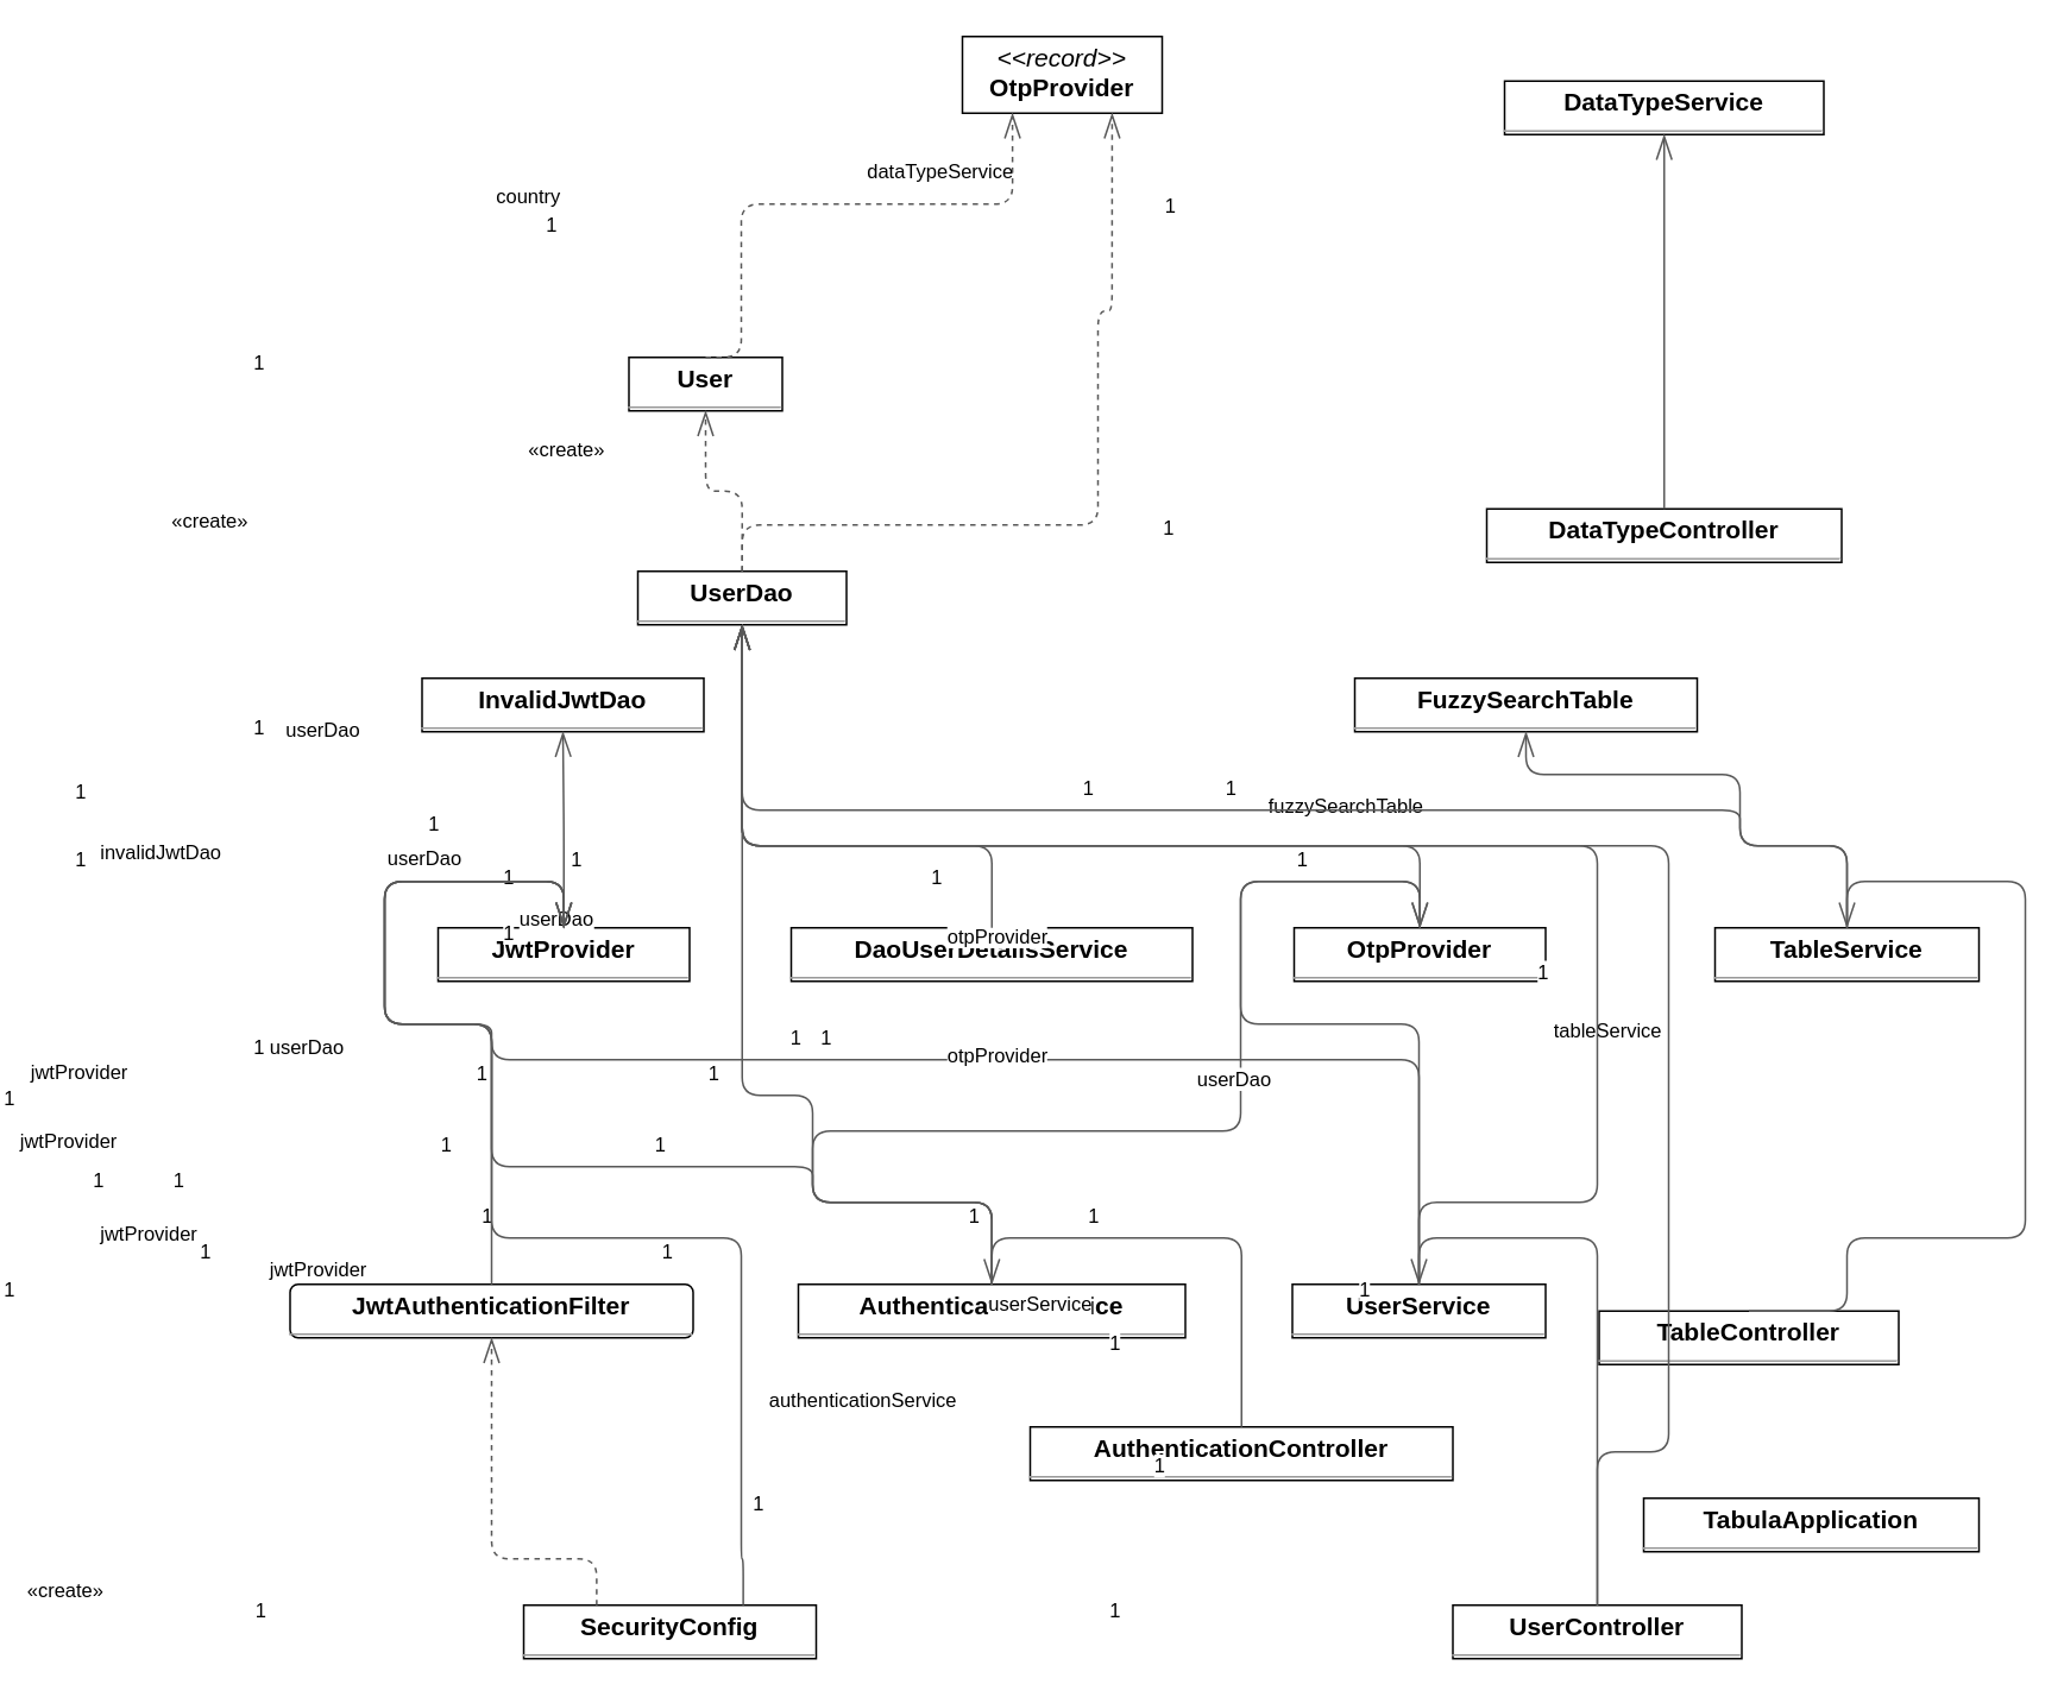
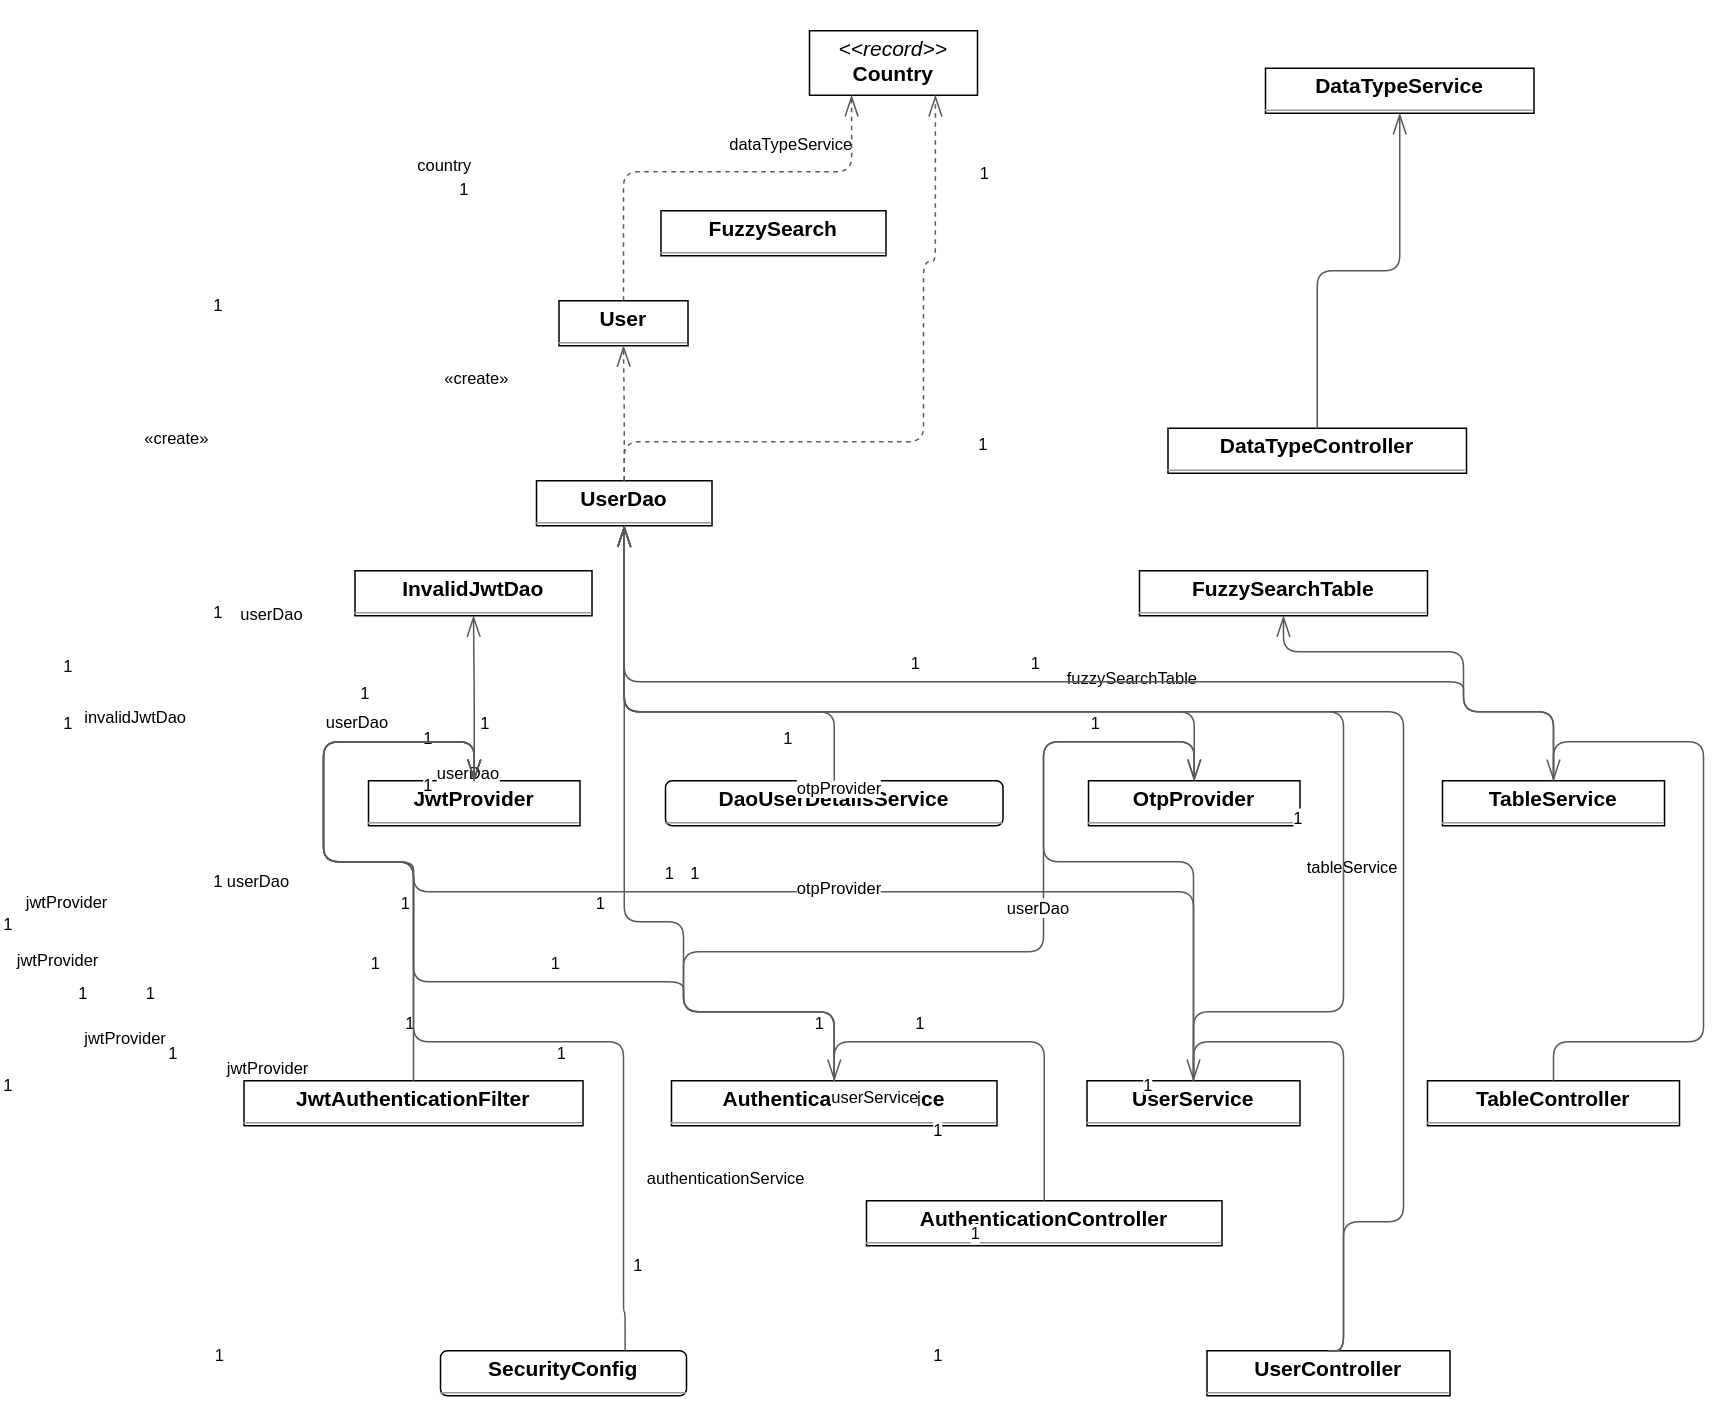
- <mxCell id="4" value="&lt;p style=&quot;margin:0px;margin-top:4px;text-align:center;&quot;&gt;&lt;i&gt;&amp;lt;&amp;lt;record&amp;gt;&amp;gt;&lt;/i&gt;&lt;br&gt;&lt;b&gt;OtpProvider&lt;/b&gt;&lt;/p&gt;&lt;hr size=&quot;1&quot;&gt;" style="verticalAlign=middle;align=left;overflow=fill;fontSize=14;fontFamily=Helvetica;html=1;rounded=0;shadow=0;comic=0;labelBackgroundColor=none;strokeWidth=1;" parent="1" vertex="1"><mxGeometry x="397" y="20" width="112" height="43" as="geometry" /></mxCell>
+ <mxCell id="4" value="&lt;p style=&quot;margin:0px;margin-top:4px;text-align:center;&quot;&gt;&lt;i&gt;&amp;lt;&amp;lt;record&amp;gt;&amp;gt;&lt;/i&gt;&lt;br&gt;&lt;b&gt;Country&lt;/b&gt;&lt;/p&gt;&lt;hr size=&quot;1&quot;&gt;" style="verticalAlign=middle;align=left;overflow=fill;fontSize=14;fontFamily=Helvetica;html=1;rounded=0;shadow=0;comic=0;labelBackgroundColor=none;strokeWidth=1;" parent="1" vertex="1"><mxGeometry x="397" y="20" width="112" height="43" as="geometry" /></mxCell>
+ <mxCell id="8" value="&lt;p style=&quot;margin:0px;margin-top:4px;text-align:center;&quot;&gt;&lt;b&gt;FuzzySearch&lt;/b&gt;&lt;/p&gt;&lt;hr size=&quot;1&quot;&gt;" style="verticalAlign=middle;align=left;overflow=fill;fontSize=14;fontFamily=Helvetica;html=1;rounded=0;shadow=0;comic=0;labelBackgroundColor=none;strokeWidth=1;" parent="1" vertex="1"><mxGeometry x="298" y="140" width="150" height="30" as="geometry" /></mxCell>
- <mxCell id="18" value="&lt;p style=&quot;margin:0px;margin-top:4px;text-align:center;&quot;&gt;&lt;b&gt;User&lt;/b&gt;&lt;/p&gt;&lt;hr size=&quot;1&quot;&gt;" style="verticalAlign=middle;align=left;overflow=fill;fontSize=14;fontFamily=Helvetica;html=1;rounded=0;shadow=0;comic=0;labelBackgroundColor=none;strokeWidth=1;" parent="1" vertex="1"><mxGeometry x="210" y="200" width="86" height="30" as="geometry" /></mxCell>
+ <mxCell id="18" value="&lt;p style=&quot;margin:0px;margin-top:4px;text-align:center;&quot;&gt;&lt;b&gt;User&lt;/b&gt;&lt;/p&gt;&lt;hr size=&quot;1&quot;&gt;" style="verticalAlign=middle;align=left;overflow=fill;fontSize=14;fontFamily=Helvetica;html=1;rounded=0;shadow=0;comic=0;labelBackgroundColor=none;strokeWidth=1;" parent="1" vertex="1"><mxGeometry x="230" y="200" width="86" height="30" as="geometry" /></mxCell>
- <mxCell id="6" value="&lt;p style=&quot;margin:0px;margin-top:4px;text-align:center;&quot;&gt;&lt;b&gt;DataTypeController&lt;/b&gt;&lt;/p&gt;&lt;hr size=&quot;1&quot;&gt;" style="verticalAlign=middle;align=left;overflow=fill;fontSize=14;fontFamily=Helvetica;html=1;rounded=0;shadow=0;comic=0;labelBackgroundColor=none;strokeWidth=1;" parent="1" vertex="1"><mxGeometry x="691" y="285" width="199" height="30" as="geometry" /></mxCell>
+ <mxCell id="6" value="&lt;p style=&quot;margin:0px;margin-top:4px;text-align:center;&quot;&gt;&lt;b&gt;DataTypeController&lt;/b&gt;&lt;/p&gt;&lt;hr size=&quot;1&quot;&gt;" style="verticalAlign=middle;align=left;overflow=fill;fontSize=14;fontFamily=Helvetica;html=1;rounded=0;shadow=0;comic=0;labelBackgroundColor=none;strokeWidth=1;" parent="1" vertex="1"><mxGeometry x="636" y="285" width="199" height="30" as="geometry" /></mxCell>
- <mxCell id="5" value="&lt;p style=&quot;margin:0px;margin-top:4px;text-align:center;&quot;&gt;&lt;b&gt;DaoUserDetailsService&lt;/b&gt;&lt;/p&gt;&lt;hr size=&quot;1&quot;&gt;" style="verticalAlign=middle;align=left;overflow=fill;fontSize=14;fontFamily=Helvetica;html=1;rounded=0;shadow=0;comic=0;labelBackgroundColor=none;strokeWidth=1;" parent="1" vertex="1"><mxGeometry x="301" y="520" width="225" height="30" as="geometry" /></mxCell>
+ <mxCell id="5" value="&lt;p style=&quot;margin:0px;margin-top:4px;text-align:center;&quot;&gt;&lt;b&gt;DaoUserDetailsService&lt;/b&gt;&lt;/p&gt;&lt;hr size=&quot;1&quot;&gt;" style="verticalAlign=middle;align=left;overflow=fill;fontSize=14;fontFamily=Helvetica;html=1;shadow=0;comic=0;labelBackgroundColor=none;strokeWidth=1;rounded=1;" parent="1" vertex="1"><mxGeometry x="301" y="520" width="225" height="30" as="geometry" /></mxCell>
- <mxCell id="11" value="&lt;p style=&quot;margin:0px;margin-top:4px;text-align:center;&quot;&gt;&lt;b&gt;JwtAuthenticationFilter&lt;/b&gt;&lt;/p&gt;&lt;hr size=&quot;1&quot;&gt;" style="verticalAlign=middle;align=left;overflow=fill;fontSize=14;fontFamily=Helvetica;html=1;shadow=0;comic=0;labelBackgroundColor=none;strokeWidth=1;rounded=1;" parent="1" vertex="1"><mxGeometry x="20" y="720" width="226" height="30" as="geometry" /></mxCell>
+ <mxCell id="11" value="&lt;p style=&quot;margin:0px;margin-top:4px;text-align:center;&quot;&gt;&lt;b&gt;JwtAuthenticationFilter&lt;/b&gt;&lt;/p&gt;&lt;hr size=&quot;1&quot;&gt;" style="verticalAlign=middle;align=left;overflow=fill;fontSize=14;fontFamily=Helvetica;html=1;rounded=0;shadow=0;comic=0;labelBackgroundColor=none;strokeWidth=1;" parent="1" vertex="1"><mxGeometry x="20" y="720" width="226" height="30" as="geometry" /></mxCell>
- <mxCell id="15" value="&lt;p style=&quot;margin:0px;margin-top:4px;text-align:center;&quot;&gt;&lt;b&gt;TableController&lt;/b&gt;&lt;/p&gt;&lt;hr size=&quot;1&quot;&gt;" style="verticalAlign=middle;align=left;overflow=fill;fontSize=14;fontFamily=Helvetica;html=1;rounded=0;shadow=0;comic=0;labelBackgroundColor=none;strokeWidth=1;" parent="1" vertex="1"><mxGeometry x="754" y="735" width="168" height="30" as="geometry" /></mxCell>
+ <mxCell id="15" value="&lt;p style=&quot;margin:0px;margin-top:4px;text-align:center;&quot;&gt;&lt;b&gt;TableController&lt;/b&gt;&lt;/p&gt;&lt;hr size=&quot;1&quot;&gt;" style="verticalAlign=middle;align=left;overflow=fill;fontSize=14;fontFamily=Helvetica;html=1;rounded=0;shadow=0;comic=0;labelBackgroundColor=none;strokeWidth=1;" parent="1" vertex="1"><mxGeometry x="809" y="720" width="168" height="30" as="geometry" /></mxCell>
- <mxCell id="57" value="" style="html=1;rounded=1;edgeStyle=orthogonalEdgeStyle;dashed=1;startArrow=none;endArrow=openThin;endSize=12;strokeColor=#595959;exitX=0.250;exitY=0.001;exitDx=0;exitDy=0;entryX=0.500;entryY=1.001;entryDx=0;entryDy=0;fontFamily=Helvetica;verticalAlign=middle;" parent="1" source="14" target="11" edge="1"><mxGeometry width="50" height="50" relative="1" as="geometry"><Array as="points"><mxPoint x="192" y="874" /><mxPoint x="133" y="874" /></Array></mxGeometry></mxCell>
- <mxCell id="58" value="«create»" style="edgeLabel;resizable=0;html=1;align=left;verticalAlign=middle;strokeColor=default;fontFamily=Helvetica;" parent="57" vertex="1" connectable="0"><mxGeometry x="-129" y="891" as="geometry" /></mxCell>
- <mxCell id="17" value="&lt;p style=&quot;margin:0px;margin-top:4px;text-align:center;&quot;&gt;&lt;b&gt;TabulaApplication&lt;/b&gt;&lt;/p&gt;&lt;hr size=&quot;1&quot;&gt;" style="verticalAlign=middle;align=left;overflow=fill;fontSize=14;fontFamily=Helvetica;html=1;rounded=0;shadow=0;comic=0;labelBackgroundColor=none;strokeWidth=1;" parent="1" vertex="1"><mxGeometry x="779" y="840" width="188" height="30" as="geometry" /></mxCell>
- <mxCell id="14" value="&lt;p style=&quot;margin:0px;margin-top:4px;text-align:center;&quot;&gt;&lt;b&gt;SecurityConfig&lt;/b&gt;&lt;/p&gt;&lt;hr size=&quot;1&quot;&gt;" style="verticalAlign=middle;align=left;overflow=fill;fontSize=14;fontFamily=Helvetica;html=1;rounded=0;shadow=0;comic=0;labelBackgroundColor=none;strokeWidth=1;" parent="1" vertex="1"><mxGeometry x="151" y="900" width="164" height="30" as="geometry" /></mxCell>
+ <mxCell id="14" value="&lt;p style=&quot;margin:0px;margin-top:4px;text-align:center;&quot;&gt;&lt;b&gt;SecurityConfig&lt;/b&gt;&lt;/p&gt;&lt;hr size=&quot;1&quot;&gt;" style="verticalAlign=middle;align=left;overflow=fill;fontSize=14;fontFamily=Helvetica;html=1;shadow=0;comic=0;labelBackgroundColor=none;strokeWidth=1;rounded=1;" parent="1" vertex="1"><mxGeometry x="151" y="900" width="164" height="30" as="geometry" /></mxCell>
- <mxCell id="19" value="&lt;p style=&quot;margin:0px;margin-top:4px;text-align:center;&quot;&gt;&lt;b&gt;UserController&lt;/b&gt;&lt;/p&gt;&lt;hr size=&quot;1&quot;&gt;" style="verticalAlign=middle;align=left;overflow=fill;fontSize=14;fontFamily=Helvetica;html=1;rounded=0;shadow=0;comic=0;labelBackgroundColor=none;strokeWidth=1;" parent="1" vertex="1"><mxGeometry x="672" y="900" width="162" height="30" as="geometry" /></mxCell>
+ <mxCell id="19" value="&lt;p style=&quot;margin:0px;margin-top:4px;text-align:center;&quot;&gt;&lt;b&gt;UserController&lt;/b&gt;&lt;/p&gt;&lt;hr size=&quot;1&quot;&gt;" style="verticalAlign=middle;align=left;overflow=fill;fontSize=14;fontFamily=Helvetica;html=1;rounded=0;shadow=0;comic=0;labelBackgroundColor=none;strokeWidth=1;" parent="1" vertex="1"><mxGeometry x="662" y="900" width="162" height="30" as="geometry" /></mxCell>
